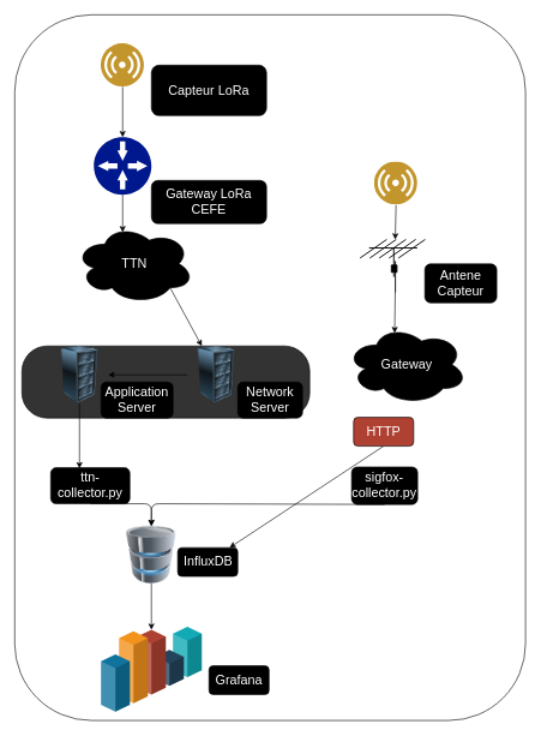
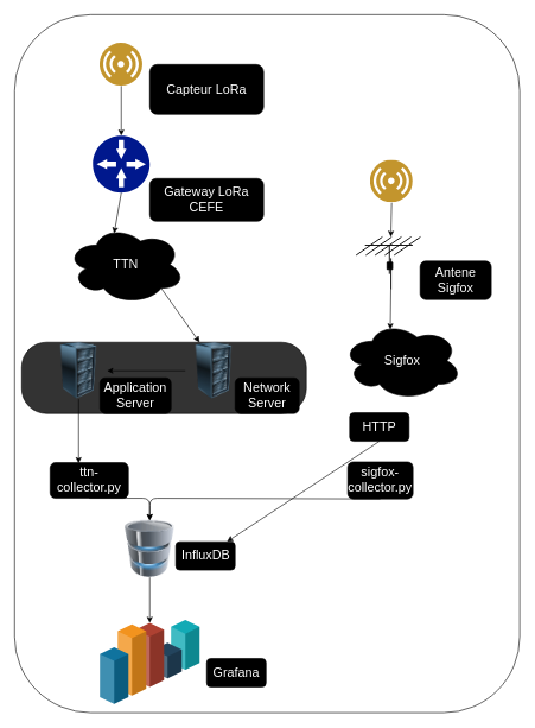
- <mxCell id="9" value="&lt;font color=&quot;#ffffff&quot; style=&quot;font-size: 18px&quot;&gt;TTN&lt;/font&gt;" style="ellipse;shape=cloud;whiteSpace=wrap;html=1;fontColor=#000000;fillColor=#000000;" vertex="1" parent="1"><mxGeometry x="104" y="311" width="165" height="110" as="geometry" /></mxCell>
+ <mxCell id="9" value="&lt;font color=&quot;#ffffff&quot; style=&quot;font-size: 18px&quot;&gt;TTN&lt;/font&gt;" style="ellipse;shape=cloud;whiteSpace=wrap;html=1;fontColor=#000000;fillColor=#000000;" vertex="1" parent="1"><mxGeometry x="94" y="316" width="165" height="110" as="geometry" /></mxCell>
- <mxCell id="37" value="&lt;font style=&quot;font-size: 18px&quot;&gt;Antene Capteur&lt;/font&gt;" style="rounded=1;whiteSpace=wrap;html=1;fontColor=#FFFFFF;fillColor=#000000;" vertex="1" parent="1"><mxGeometry x="590" y="366" width="100" height="54" as="geometry" /></mxCell>
+ <mxCell id="37" value="&lt;font style=&quot;font-size: 18px&quot;&gt;Antene Sigfox&lt;/font&gt;" style="rounded=1;whiteSpace=wrap;html=1;fontColor=#FFFFFF;fillColor=#000000;" vertex="1" parent="1"><mxGeometry x="590" y="366" width="100" height="54" as="geometry" /></mxCell>
- <mxCell id="38" value="&lt;font color=&quot;#ffffff&quot; style=&quot;font-size: 18px&quot;&gt;Gateway&lt;/font&gt;" style="ellipse;shape=cloud;whiteSpace=wrap;html=1;fontColor=#000000;fillColor=#000000;" vertex="1" parent="1"><mxGeometry x="481" y="451" width="167.75" height="110" as="geometry" /></mxCell>
+ <mxCell id="38" value="&lt;font color=&quot;#ffffff&quot; style=&quot;font-size: 18px&quot;&gt;Sigfox&lt;/font&gt;" style="ellipse;shape=cloud;whiteSpace=wrap;html=1;fontColor=#000000;fillColor=#000000;" vertex="1" parent="1"><mxGeometry x="481" y="451" width="167.75" height="110" as="geometry" /></mxCell>
- <mxCell id="19" value="&lt;font style=&quot;font-size: 18px&quot;&gt;HTTP&lt;/font&gt;" style="rounded=1;whiteSpace=wrap;html=1;fontColor=#FFFFFF;fillColor=#ae4132;" vertex="1" parent="1"><mxGeometry x="491" y="579" width="83.5" height="40" as="geometry" /></mxCell>
+ <mxCell id="19" value="&lt;font style=&quot;font-size: 18px&quot;&gt;HTTP&lt;/font&gt;" style="rounded=1;whiteSpace=wrap;html=1;fontColor=#FFFFFF;fillColor=#000000;" vertex="1" parent="1"><mxGeometry x="491" y="579" width="83.5" height="40" as="geometry" /></mxCell>
